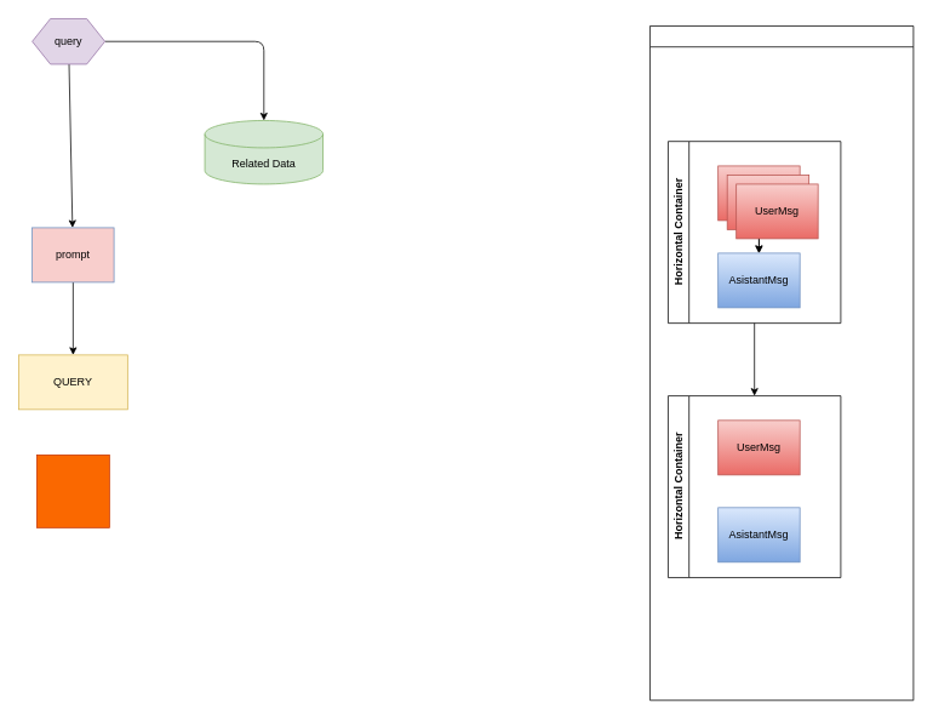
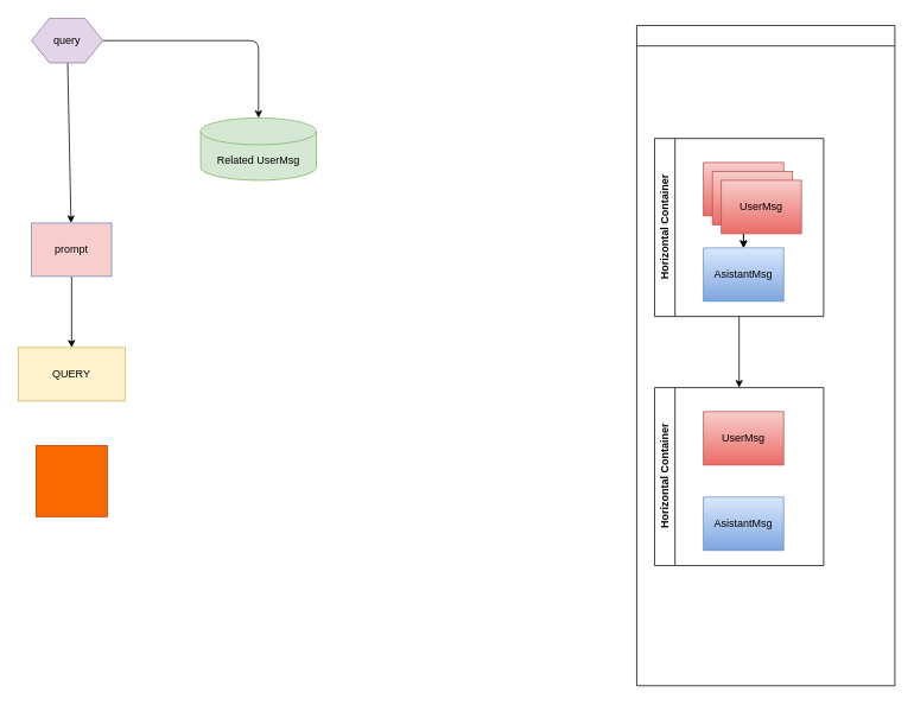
- <mxCell id="4" value="Related Data" style="shape=cylinder3;whiteSpace=wrap;html=1;boundedLbl=1;backgroundOutline=1;size=15;fillColor=#d5e8d4;strokeColor=#82b366;" parent="1" vertex="1"><mxGeometry x="225" y="132" width="130" height="70" as="geometry" /></mxCell>
+ <mxCell id="4" value="Related UserMsg" style="shape=cylinder3;whiteSpace=wrap;html=1;boundedLbl=1;backgroundOutline=1;size=15;fillColor=#d5e8d4;strokeColor=#82b366;" parent="1" vertex="1"><mxGeometry x="225" y="132" width="130" height="70" as="geometry" /></mxCell>
